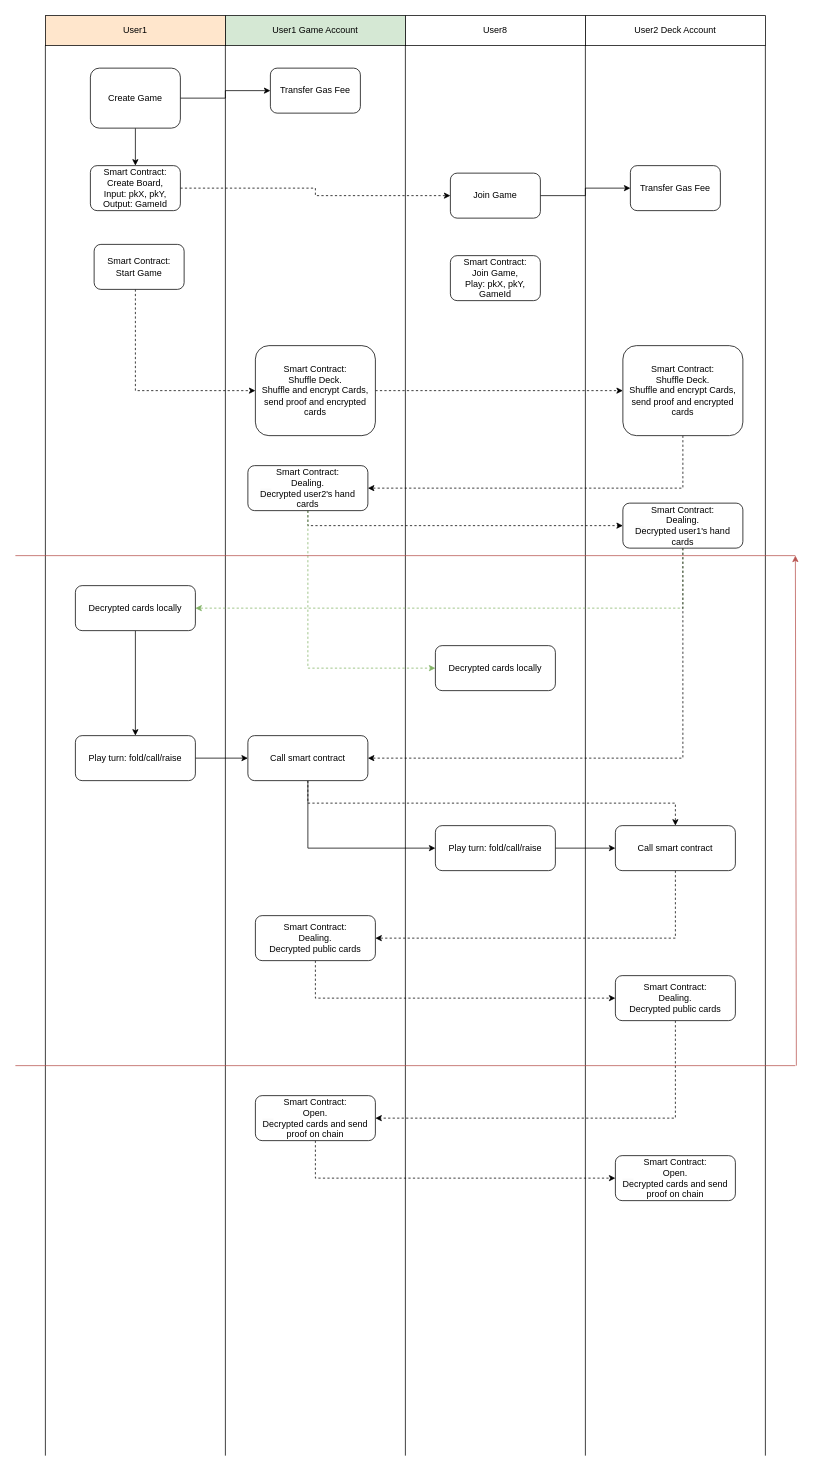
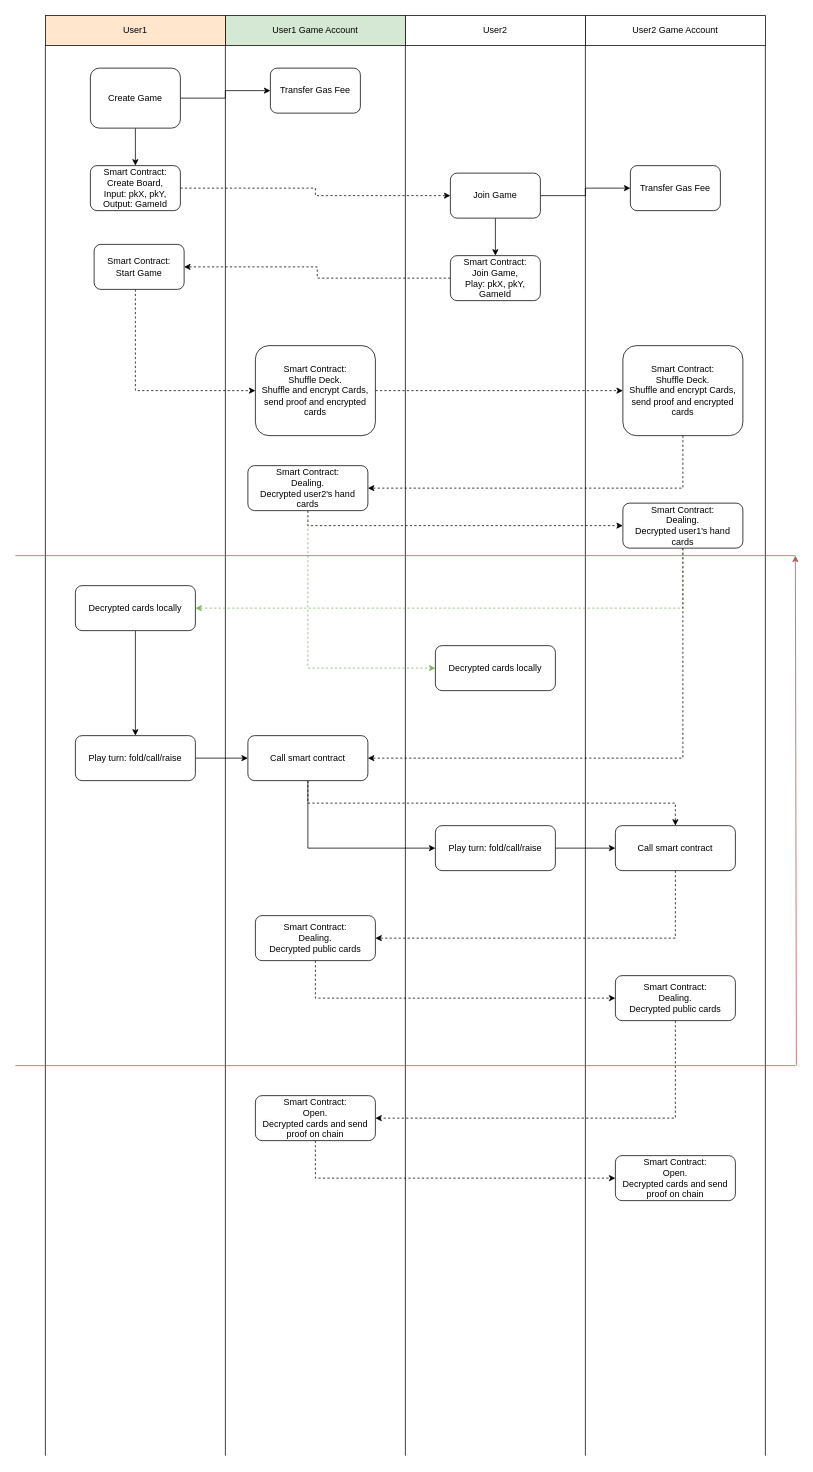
- <mxCell id="4" value="User8" style="rounded=0;whiteSpace=wrap;html=1;" vertex="1" parent="1"><mxGeometry x="540" y="20" width="240" height="40" as="geometry" /></mxCell>
+ <mxCell id="4" value="User2" style="rounded=0;whiteSpace=wrap;html=1;" vertex="1" parent="1"><mxGeometry x="540" y="20" width="240" height="40" as="geometry" /></mxCell>
- <mxCell id="5" value="User2 Deck Account" style="rounded=0;whiteSpace=wrap;html=1;" vertex="1" parent="1"><mxGeometry x="780" y="20" width="240" height="40" as="geometry" /></mxCell>
+ <mxCell id="5" value="User2 Game Account" style="rounded=0;whiteSpace=wrap;html=1;" vertex="1" parent="1"><mxGeometry x="780" y="20" width="240" height="40" as="geometry" /></mxCell>
+ <mxCell id="18" style="edgeStyle=orthogonalEdgeStyle;rounded=0;orthogonalLoop=1;jettySize=auto;html=1;entryX=0.5;entryY=0;entryDx=0;entryDy=0;" edge="1" parent="1" source="19" target="22"><mxGeometry relative="1" as="geometry" /></mxCell>
+ <mxCell id="21" value="" style="edgeStyle=orthogonalEdgeStyle;rounded=0;orthogonalLoop=1;jettySize=auto;html=1;dashed=1;" edge="1" parent="1" source="22" target="24"><mxGeometry relative="1" as="geometry" /></mxCell>
